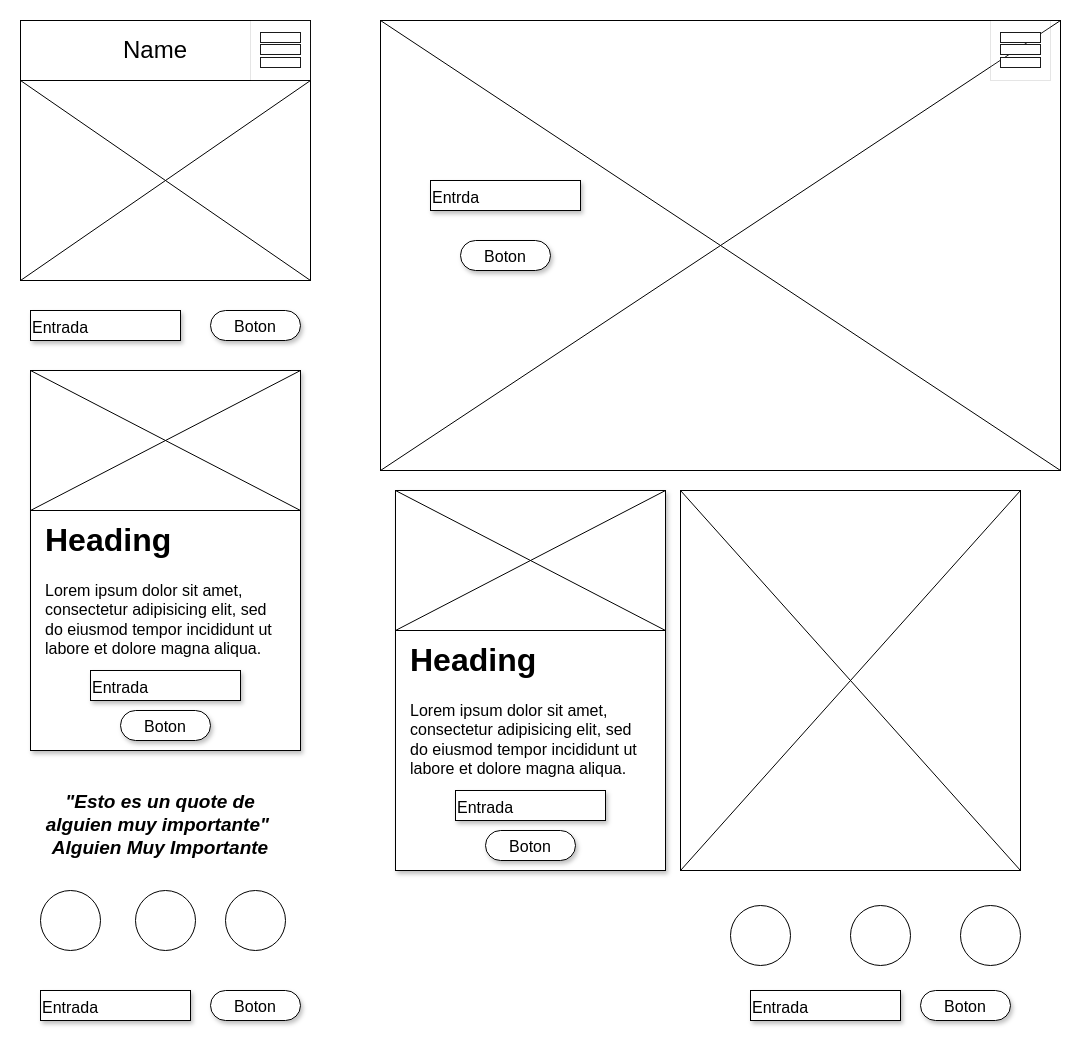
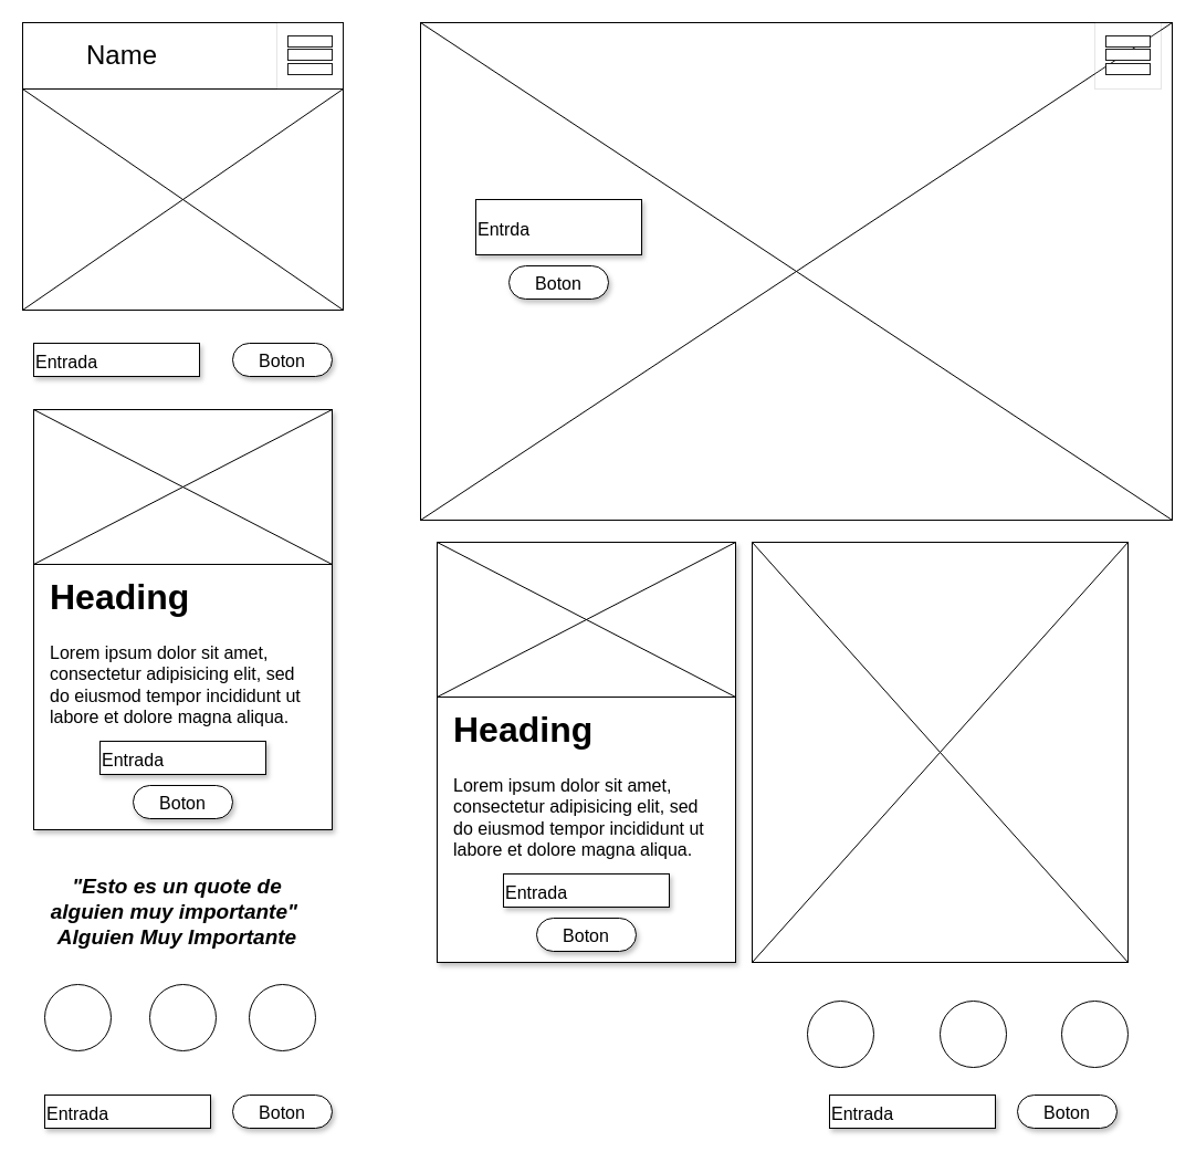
- <mxCell id="4" value="Name" style="text;html=1;strokeColor=none;fillColor=none;align=center;verticalAlign=middle;whiteSpace=wrap;rounded=0;fontSize=24;" vertex="1" parent="1"><mxGeometry x="75" y="40" width="160" height="20" as="geometry" /></mxCell>
+ <mxCell id="4" value="Name" style="text;html=1;strokeColor=none;fillColor=none;align=center;verticalAlign=middle;whiteSpace=wrap;rounded=0;fontSize=24;" vertex="1" parent="1"><mxGeometry x="30" y="40" width="160" height="20" as="geometry" /></mxCell>
- <mxCell id="33" value="&lt;font style=&quot;font-size: 16px&quot;&gt;Entrda&lt;/font&gt;" style="rounded=0;whiteSpace=wrap;html=1;fontSize=24;shadow=1;sketch=0;align=left;glass=0;" vertex="1" parent="1"><mxGeometry x="430" y="180" width="150" height="30" as="geometry" /></mxCell>
+ <mxCell id="33" value="&lt;font style=&quot;font-size: 16px&quot;&gt;Entrda&lt;/font&gt;" style="rounded=0;whiteSpace=wrap;html=1;fontSize=24;shadow=1;sketch=0;align=left;glass=0;" vertex="1" parent="1"><mxGeometry x="430" y="180" width="150" height="50" as="geometry" /></mxCell>
